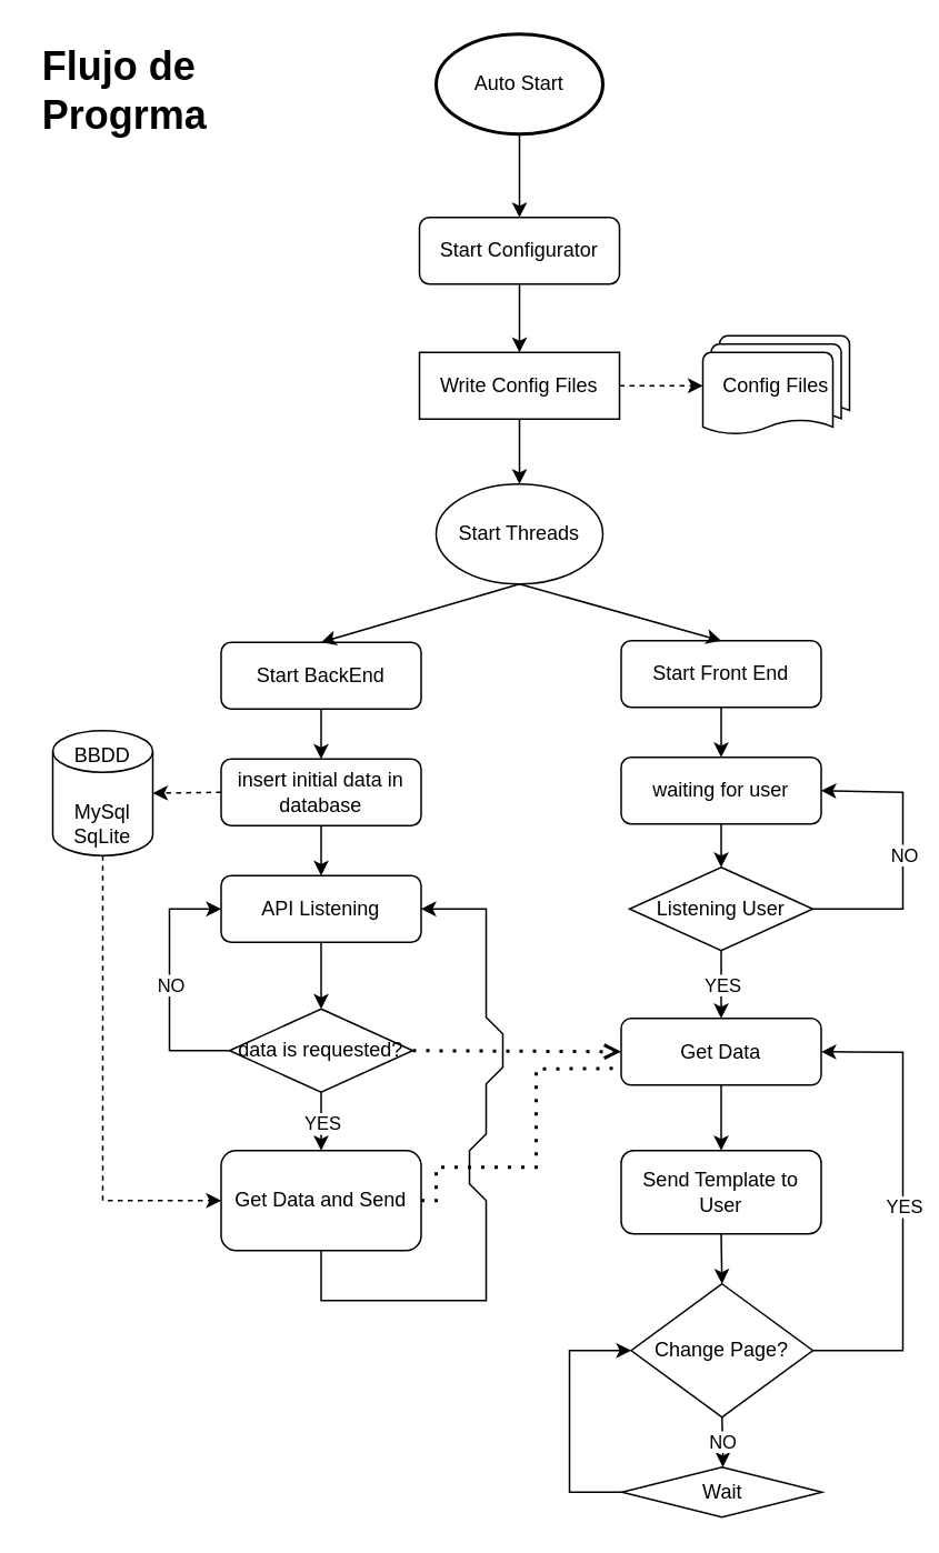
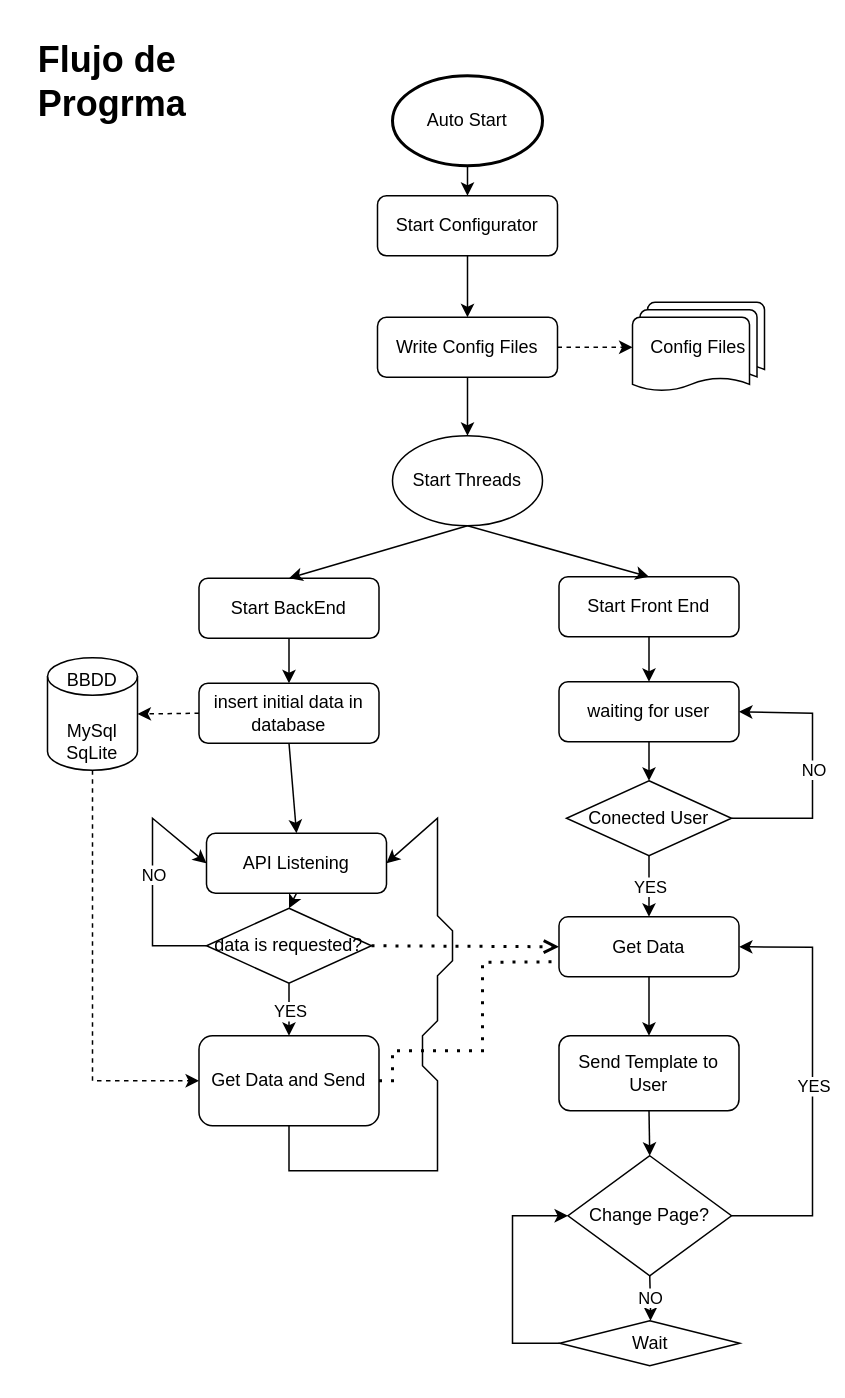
- <mxCell id="2" value="Auto Start" style="strokeWidth=2;html=1;shape=mxgraph.flowchart.start_1;whiteSpace=wrap;" parent="1" vertex="1"><mxGeometry x="261" y="20" width="100" height="60" as="geometry" /></mxCell>
+ <mxCell id="2" value="Auto Start" style="strokeWidth=2;html=1;shape=mxgraph.flowchart.start_1;whiteSpace=wrap;" parent="1" vertex="1"><mxGeometry x="261" y="50" width="100" height="60" as="geometry" /></mxCell>
- <mxCell id="23" value="Write Config Files" style="whiteSpace=wrap;html=1;fontSize=12;glass=0;strokeWidth=1;shadow=0;rounded=0;" parent="1" vertex="1"><mxGeometry x="251" y="211" width="120" height="40" as="geometry" /></mxCell>
+ <mxCell id="23" value="Write Config Files" style="rounded=1;whiteSpace=wrap;html=1;fontSize=12;glass=0;strokeWidth=1;shadow=0;" parent="1" vertex="1"><mxGeometry x="251" y="211" width="120" height="40" as="geometry" /></mxCell>
- <mxCell id="10" value="API Listening" style="rounded=1;whiteSpace=wrap;html=1;" parent="1" vertex="1"><mxGeometry x="132" y="525" width="120" height="40" as="geometry" /></mxCell>
+ <mxCell id="10" value="API Listening" style="rounded=1;whiteSpace=wrap;html=1;" parent="1" vertex="1"><mxGeometry x="137" y="555" width="120" height="40" as="geometry" /></mxCell>
- <mxCell id="15" value="Listening User" style="strokeWidth=1;html=1;shape=mxgraph.flowchart.decision;whiteSpace=wrap;" parent="1" vertex="1"><mxGeometry x="377" y="520" width="110" height="50" as="geometry" /></mxCell>
+ <mxCell id="15" value="Conected User" style="strokeWidth=1;html=1;shape=mxgraph.flowchart.decision;whiteSpace=wrap;" parent="1" vertex="1"><mxGeometry x="377" y="520" width="110" height="50" as="geometry" /></mxCell>
